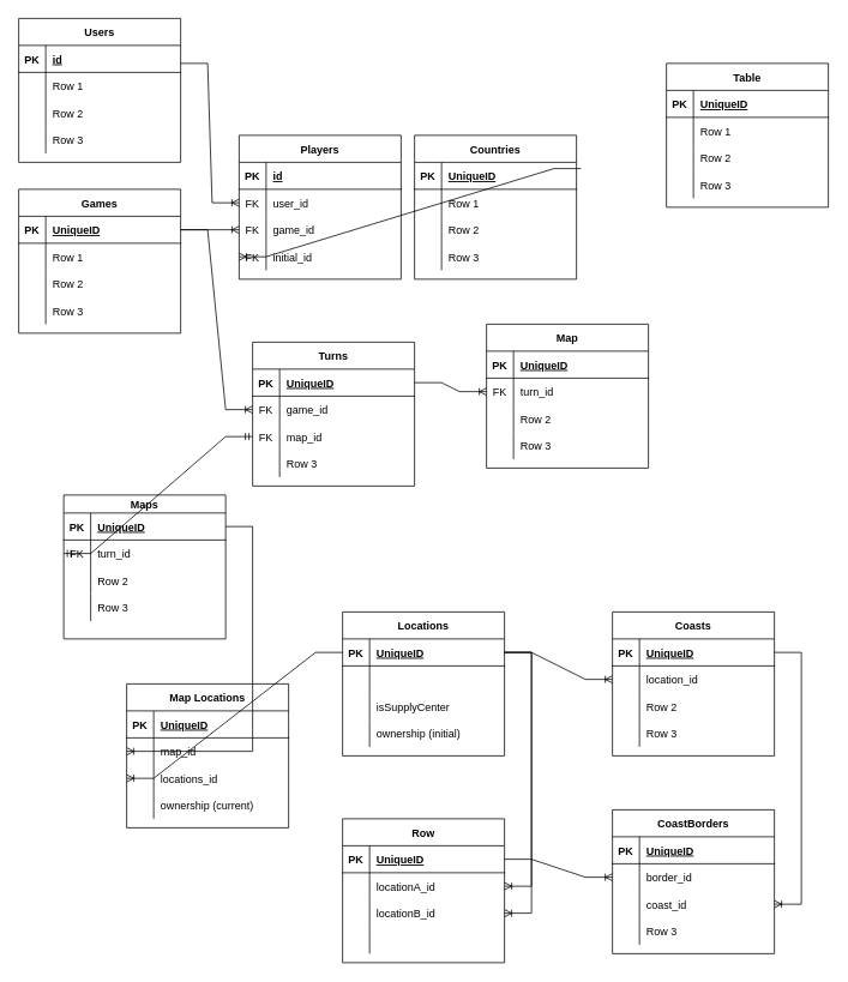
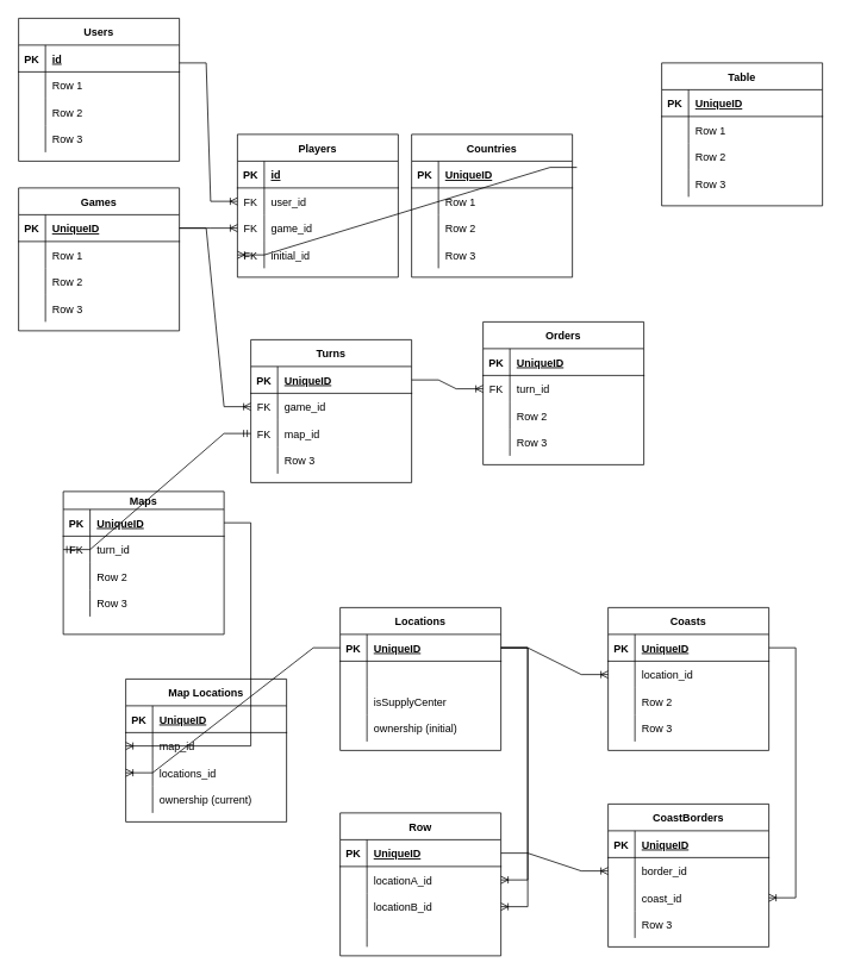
- <mxCell id="41" value="Map" style="shape=table;startSize=30;container=1;collapsible=1;childLayout=tableLayout;fixedRows=1;rowLines=0;fontStyle=1;align=center;resizeLast=1;" vertex="1" parent="1"><mxGeometry x="540" y="360" width="180" height="160" as="geometry" /></mxCell>
+ <mxCell id="41" value="Orders" style="shape=table;startSize=30;container=1;collapsible=1;childLayout=tableLayout;fixedRows=1;rowLines=0;fontStyle=1;align=center;resizeLast=1;" vertex="1" parent="1"><mxGeometry x="540" y="360" width="180" height="160" as="geometry" /></mxCell>
